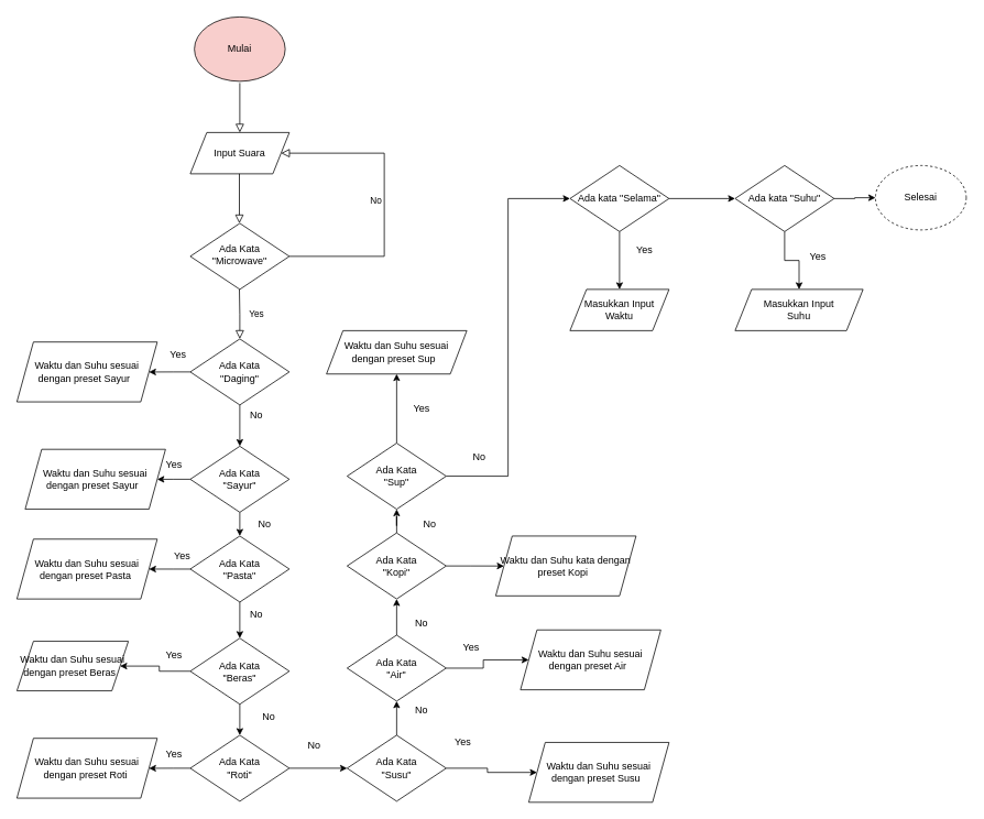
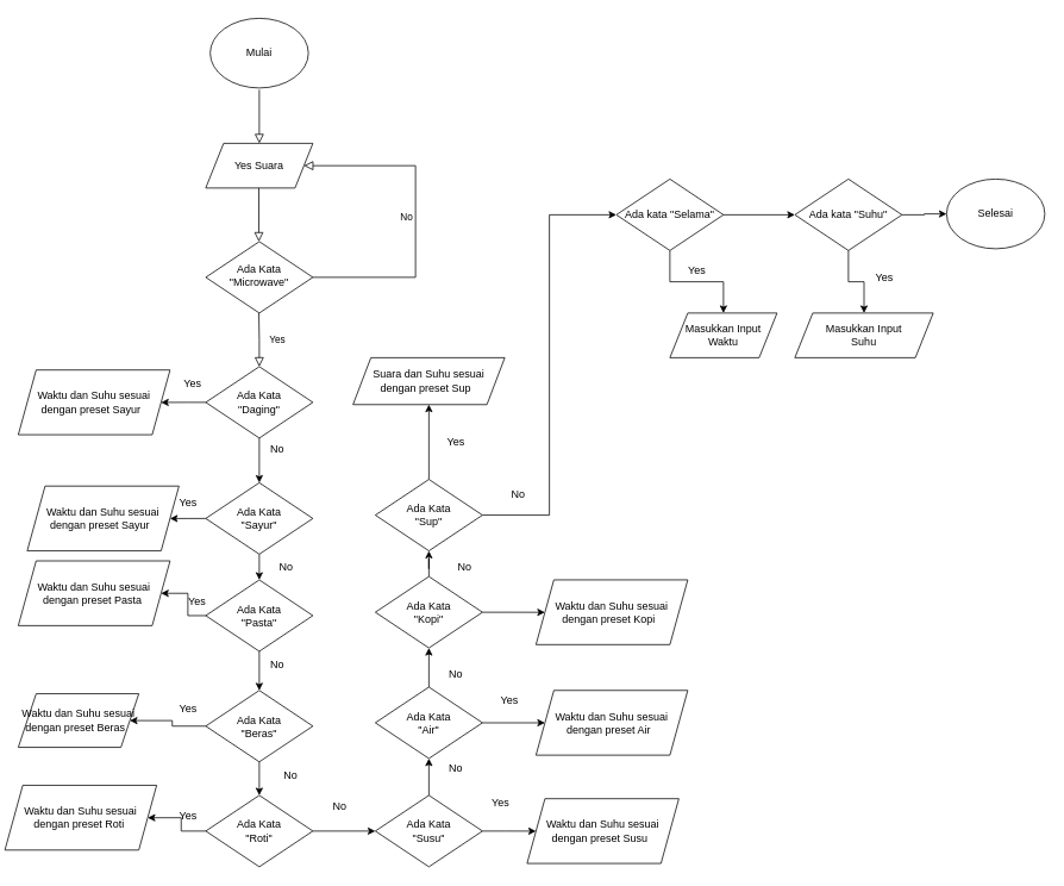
- <mxCell id="10" value="Mulai" style="ellipse;whiteSpace=wrap;html=1;fillColor=#f8cecc;" vertex="1" parent="1"><mxGeometry x="235" y="20" width="110" height="78" as="geometry" /></mxCell>
+ <mxCell id="10" value="Mulai" style="ellipse;whiteSpace=wrap;html=1;" vertex="1" parent="1"><mxGeometry x="235" y="20" width="110" height="78" as="geometry" /></mxCell>
- <mxCell id="5" value="Input Suara" style="shape=parallelogram;perimeter=parallelogramPerimeter;whiteSpace=wrap;html=1;fixedSize=1;" vertex="1" parent="1"><mxGeometry x="230" y="160" width="120" height="50" as="geometry" /></mxCell>
+ <mxCell id="5" value="Yes Suara" style="shape=parallelogram;perimeter=parallelogramPerimeter;whiteSpace=wrap;html=1;fixedSize=1;" vertex="1" parent="1"><mxGeometry x="230" y="160" width="120" height="50" as="geometry" /></mxCell>
- <mxCell id="68" value="Selesai" style="ellipse;whiteSpace=wrap;html=1;dashed=1;" vertex="1" parent="1"><mxGeometry x="1060" y="200" width="110" height="78" as="geometry" /></mxCell>
+ <mxCell id="68" value="Selesai" style="ellipse;whiteSpace=wrap;html=1;" vertex="1" parent="1"><mxGeometry x="1060" y="200" width="110" height="78" as="geometry" /></mxCell>
- <mxCell id="16" value="Masukkan Input Waktu" style="shape=parallelogram;perimeter=parallelogramPerimeter;whiteSpace=wrap;html=1;fixedSize=1;" vertex="1" parent="1"><mxGeometry x="690" y="350" width="120" height="50" as="geometry" /></mxCell>
+ <mxCell id="16" value="Masukkan Input Waktu" style="shape=parallelogram;perimeter=parallelogramPerimeter;whiteSpace=wrap;html=1;fixedSize=1;" vertex="1" parent="1"><mxGeometry x="750" y="350" width="120" height="50" as="geometry" /></mxCell>
- <mxCell id="48" value="&lt;span style=&quot;background-color: initial;&quot;&gt;Waktu dan Suhu sesuai dengan preset Sup&amp;nbsp;&amp;nbsp;&lt;/span&gt;" style="shape=parallelogram;perimeter=parallelogramPerimeter;whiteSpace=wrap;html=1;fixedSize=1;" vertex="1" parent="1"><mxGeometry x="395" y="400" width="170" height="52.5" as="geometry" /></mxCell>
+ <mxCell id="48" value="&lt;span style=&quot;background-color: initial;&quot;&gt;Suara dan Suhu sesuai dengan preset Sup&amp;nbsp;&amp;nbsp;&lt;/span&gt;" style="shape=parallelogram;perimeter=parallelogramPerimeter;whiteSpace=wrap;html=1;fixedSize=1;" vertex="1" parent="1"><mxGeometry x="395" y="400" width="170" height="52.5" as="geometry" /></mxCell>
- <mxCell id="51" value="&lt;span style=&quot;background-color: initial;&quot;&gt;Waktu dan Suhu kata dengan preset Kopi&amp;nbsp;&amp;nbsp;&lt;/span&gt;" style="shape=parallelogram;perimeter=parallelogramPerimeter;whiteSpace=wrap;html=1;fixedSize=1;" vertex="1" parent="1"><mxGeometry x="600" y="648.75" width="170" height="72.5" as="geometry" /></mxCell>
+ <mxCell id="51" value="&lt;span style=&quot;background-color: initial;&quot;&gt;Waktu dan Suhu sesuai dengan preset Kopi&amp;nbsp;&amp;nbsp;&lt;/span&gt;" style="shape=parallelogram;perimeter=parallelogramPerimeter;whiteSpace=wrap;html=1;fixedSize=1;" vertex="1" parent="1"><mxGeometry x="600" y="648.75" width="170" height="72.5" as="geometry" /></mxCell>
- <mxCell id="44" value="&lt;span style=&quot;background-color: initial;&quot;&gt;Waktu dan Suhu sesuai dengan preset Pasta&amp;nbsp;&lt;/span&gt;" style="shape=parallelogram;perimeter=parallelogramPerimeter;whiteSpace=wrap;html=1;fixedSize=1;" vertex="1" parent="1"><mxGeometry x="20" y="652.5" width="170" height="72.5" as="geometry" /></mxCell>
+ <mxCell id="44" value="&lt;span style=&quot;background-color: initial;&quot;&gt;Waktu dan Suhu sesuai dengan preset Pasta&amp;nbsp;&lt;/span&gt;" style="shape=parallelogram;perimeter=parallelogramPerimeter;whiteSpace=wrap;html=1;fixedSize=1;" vertex="1" parent="1"><mxGeometry x="20" y="627.5" width="170" height="72.5" as="geometry" /></mxCell>
- <mxCell id="52" value="&lt;span style=&quot;background-color: initial;&quot;&gt;Waktu dan Suhu sesuai dengan preset Air&amp;nbsp;&amp;nbsp;&lt;/span&gt;" style="shape=parallelogram;perimeter=parallelogramPerimeter;whiteSpace=wrap;html=1;fixedSize=1;" vertex="1" parent="1"><mxGeometry x="630" y="762.5" width="170" height="72.5" as="geometry" /></mxCell>
+ <mxCell id="52" value="&lt;span style=&quot;background-color: initial;&quot;&gt;Waktu dan Suhu sesuai dengan preset Air&amp;nbsp;&amp;nbsp;&lt;/span&gt;" style="shape=parallelogram;perimeter=parallelogramPerimeter;whiteSpace=wrap;html=1;fixedSize=1;" vertex="1" parent="1"><mxGeometry x="600" y="772.5" width="170" height="72.5" as="geometry" /></mxCell>
- <mxCell id="45" value="&lt;span style=&quot;background-color: initial;&quot;&gt;Waktu dan Suhu sesuai dengan preset Roti&amp;nbsp;&lt;/span&gt;" style="shape=parallelogram;perimeter=parallelogramPerimeter;whiteSpace=wrap;html=1;fixedSize=1;" vertex="1" parent="1"><mxGeometry x="20" y="893.75" width="170" height="72.5" as="geometry" /></mxCell>
+ <mxCell id="45" value="&lt;span style=&quot;background-color: initial;&quot;&gt;Waktu dan Suhu sesuai dengan preset Roti&amp;nbsp;&lt;/span&gt;" style="shape=parallelogram;perimeter=parallelogramPerimeter;whiteSpace=wrap;html=1;fixedSize=1;" vertex="1" parent="1"><mxGeometry x="5" y="878.75" width="170" height="72.5" as="geometry" /></mxCell>
- <mxCell id="50" value="&lt;span style=&quot;background-color: initial;&quot;&gt;Waktu dan Suhu sesuai dengan preset Susu&amp;nbsp;&amp;nbsp;&lt;/span&gt;" style="shape=parallelogram;perimeter=parallelogramPerimeter;whiteSpace=wrap;html=1;fixedSize=1;" vertex="1" parent="1"><mxGeometry x="640" y="898.75" width="170" height="72.5" as="geometry" /></mxCell>
+ <mxCell id="50" value="&lt;span style=&quot;background-color: initial;&quot;&gt;Waktu dan Suhu sesuai dengan preset Susu&amp;nbsp;&amp;nbsp;&lt;/span&gt;" style="shape=parallelogram;perimeter=parallelogramPerimeter;whiteSpace=wrap;html=1;fixedSize=1;" vertex="1" parent="1"><mxGeometry x="590" y="893.75" width="170" height="72.5" as="geometry" /></mxCell>
